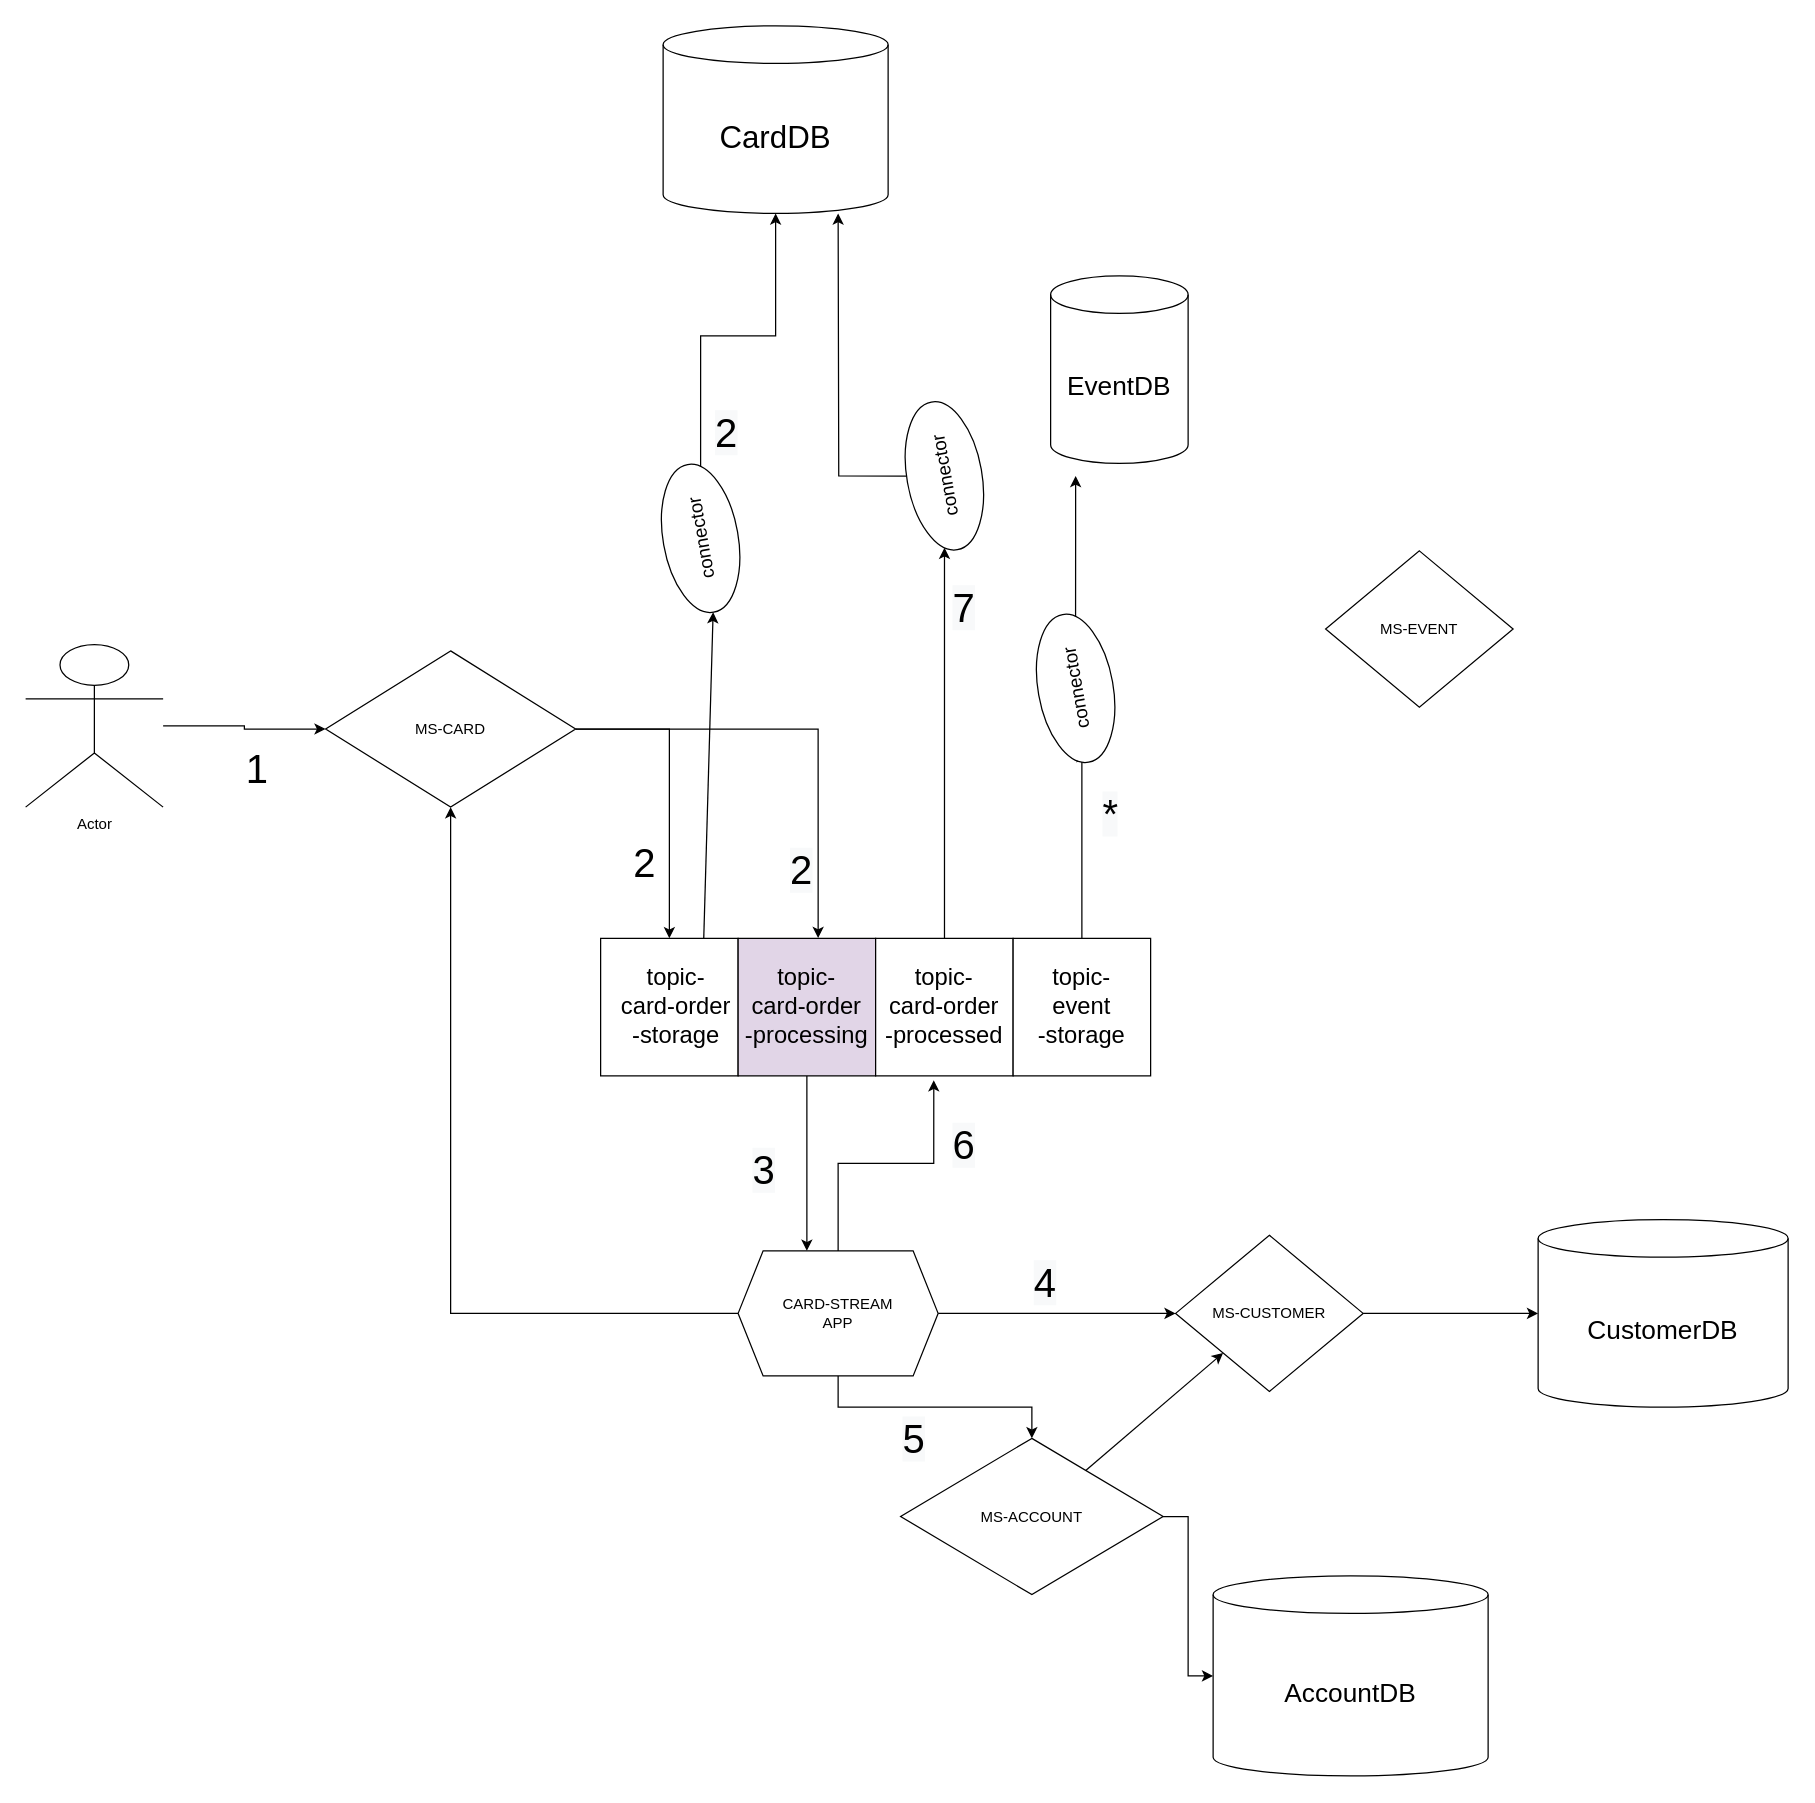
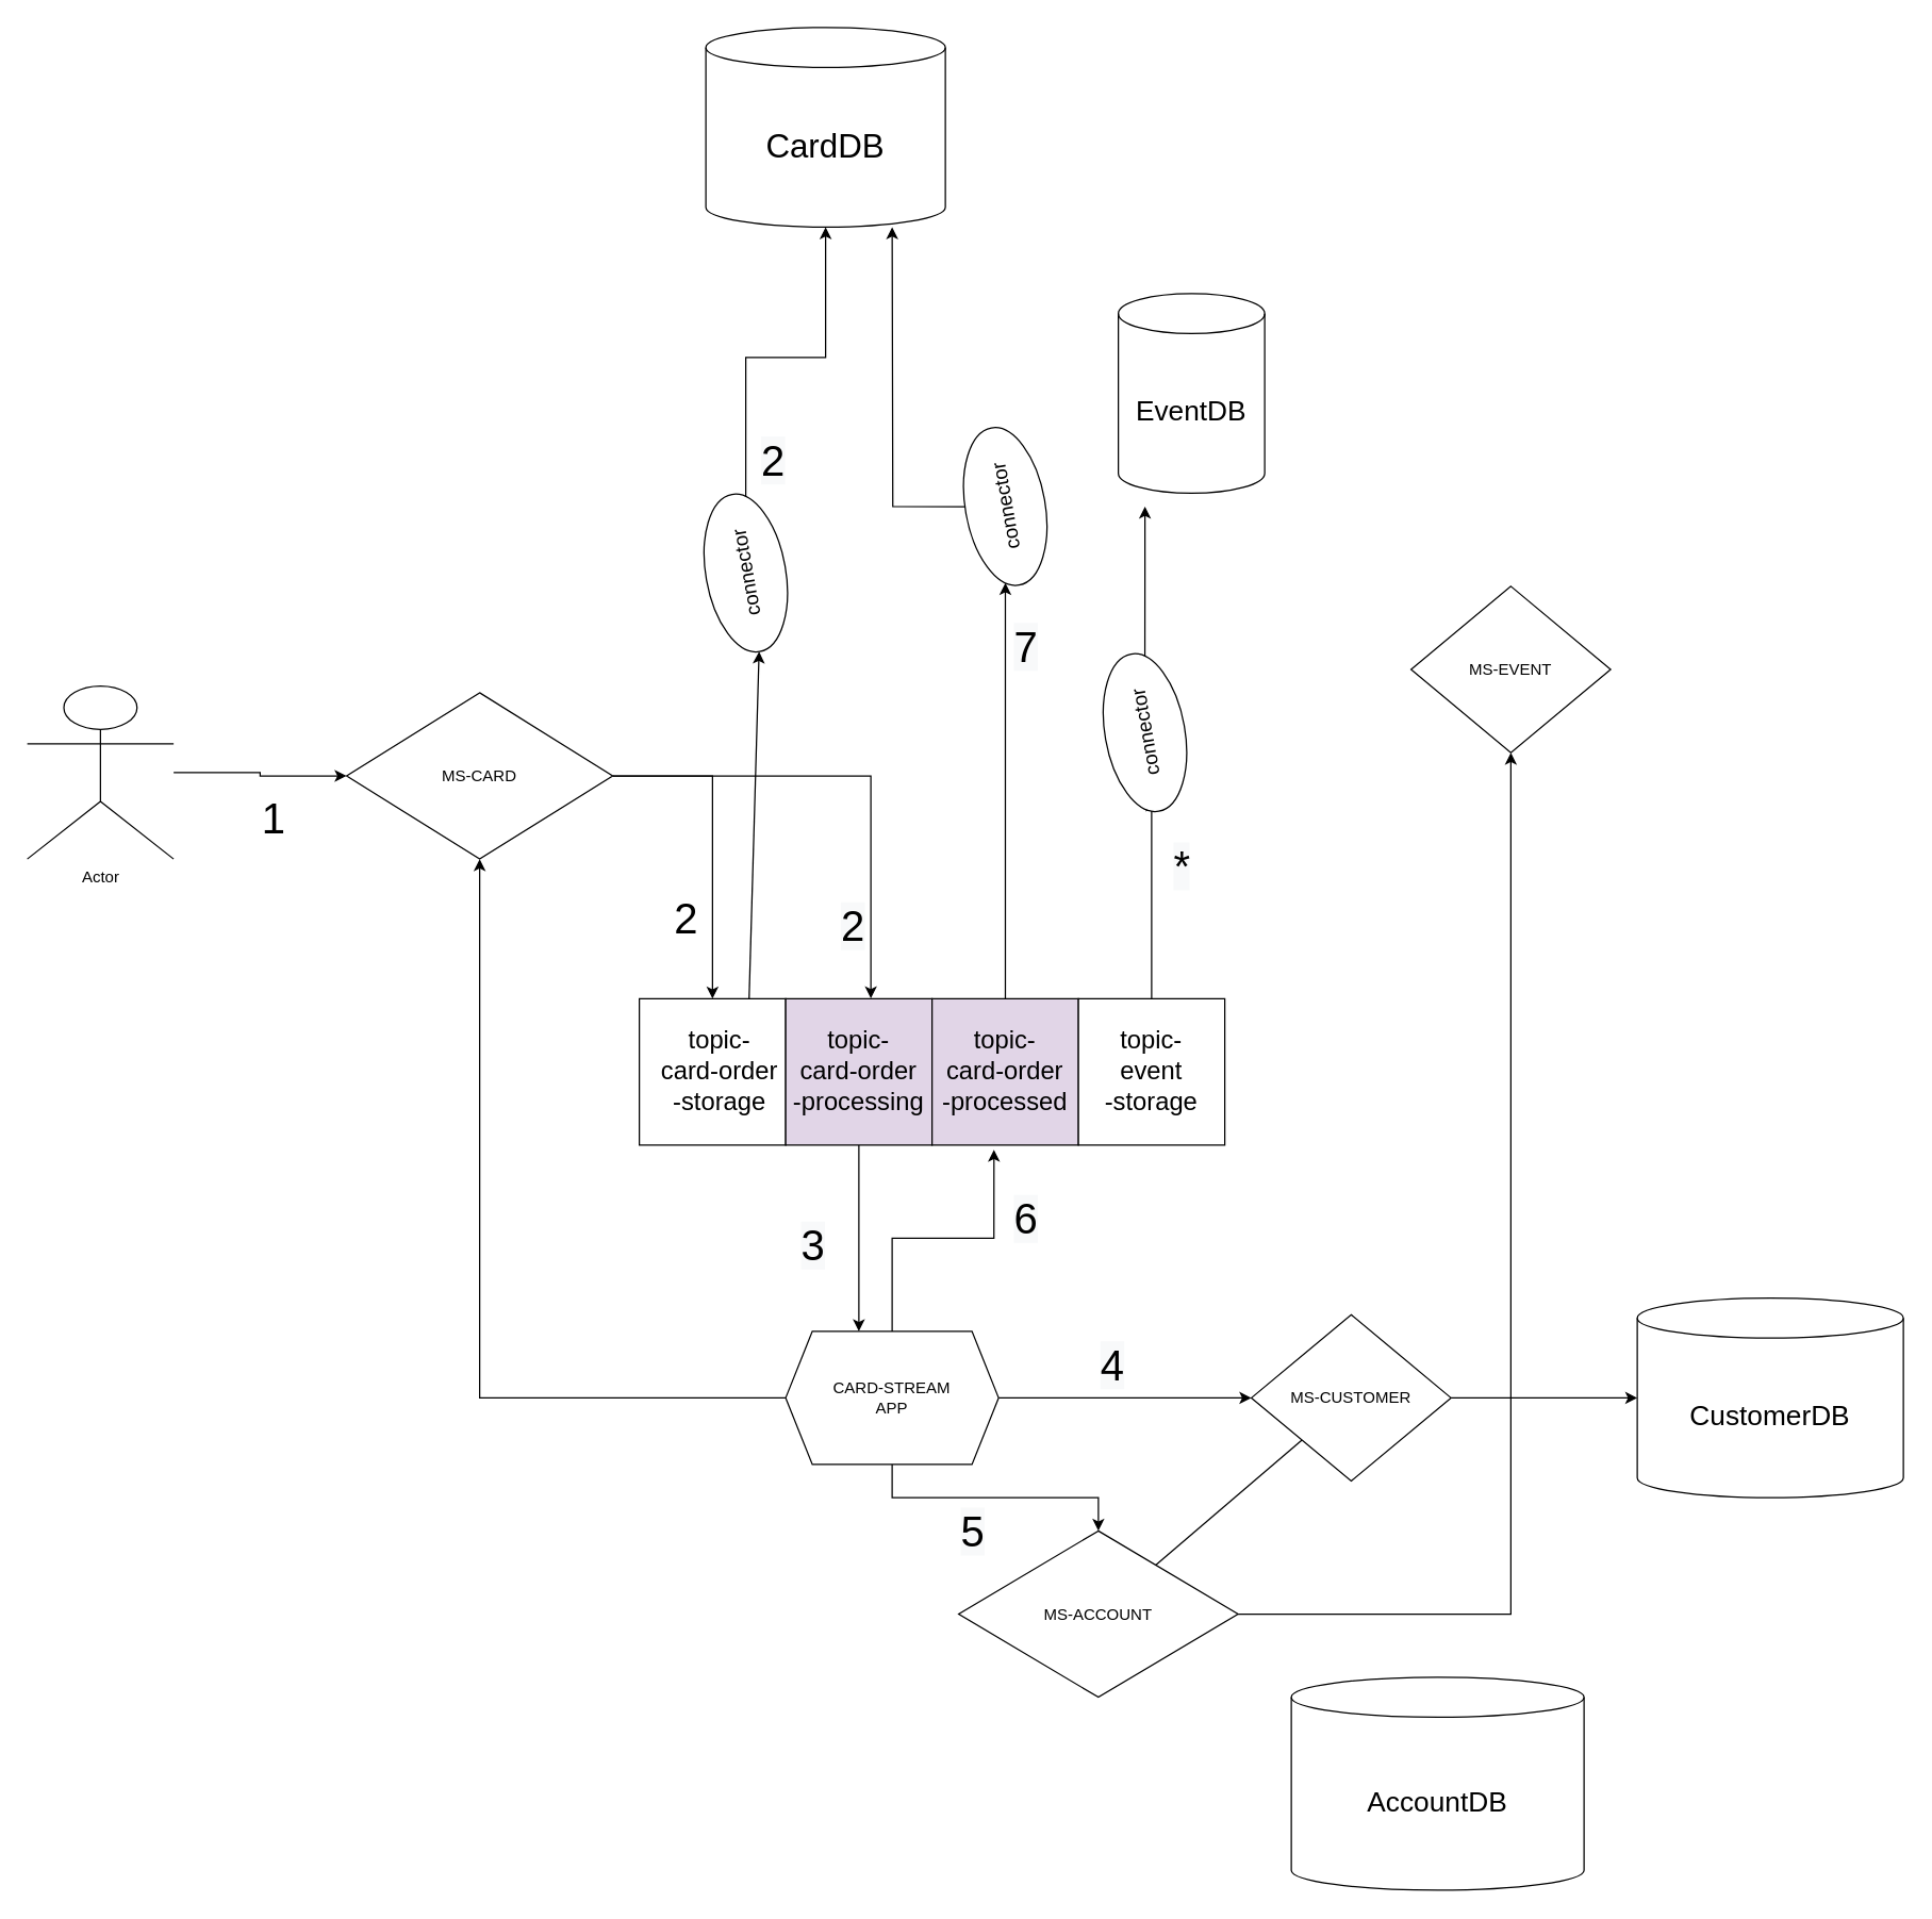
- <mxCell id="23" value="&lt;span style=&quot;font-size: 19px&quot;&gt;topic-&lt;/span&gt;&lt;br style=&quot;font-size: 19px&quot;&gt;&lt;span style=&quot;font-size: 19px&quot;&gt;card-order&lt;/span&gt;&lt;br style=&quot;font-size: 19px&quot;&gt;&lt;span style=&quot;font-size: 19px&quot;&gt;-processed&lt;/span&gt;" style="whiteSpace=wrap;html=1;aspect=fixed;" vertex="1" parent="1"><mxGeometry x="700" y="750" width="110" height="110" as="geometry" /></mxCell>
+ <mxCell id="23" value="&lt;span style=&quot;font-size: 19px&quot;&gt;topic-&lt;/span&gt;&lt;br style=&quot;font-size: 19px&quot;&gt;&lt;span style=&quot;font-size: 19px&quot;&gt;card-order&lt;/span&gt;&lt;br style=&quot;font-size: 19px&quot;&gt;&lt;span style=&quot;font-size: 19px&quot;&gt;-processed&lt;/span&gt;" style="whiteSpace=wrap;html=1;aspect=fixed;fillColor=#e1d5e7;" vertex="1" parent="1"><mxGeometry x="700" y="750" width="110" height="110" as="geometry" /></mxCell>
- <mxCell id="34" value="" style="endArrow=classic;html=1;" edge="1" parent="1" source="14" target="16"><mxGeometry width="50" height="50" relative="1" as="geometry"><mxPoint x="950" y="910" as="sourcePoint" /><mxPoint x="1000" y="860" as="targetPoint" /></mxGeometry></mxCell>
+ <mxCell id="34" value="" style="endArrow=none;html=1;" edge="1" parent="1" source="14" target="16"><mxGeometry width="50" height="50" relative="1" as="geometry"><mxPoint x="950" y="910" as="sourcePoint" /><mxPoint x="1000" y="860" as="targetPoint" /></mxGeometry></mxCell>
- <mxCell id="13" style="edgeStyle=orthogonalEdgeStyle;rounded=0;orthogonalLoop=1;jettySize=auto;html=1;" edge="1" parent="1" source="14" target="33"><mxGeometry relative="1" as="geometry" /></mxCell>
+ <mxCell id="13" style="edgeStyle=orthogonalEdgeStyle;rounded=0;orthogonalLoop=1;jettySize=auto;html=1;" edge="1" parent="1" source="14" target="17"><mxGeometry relative="1" as="geometry" /></mxCell>
